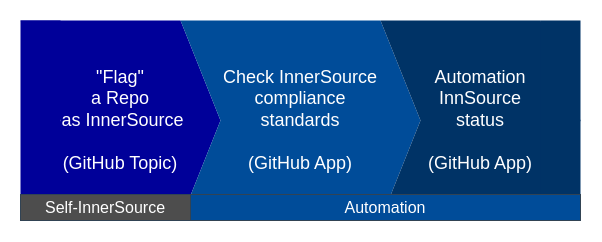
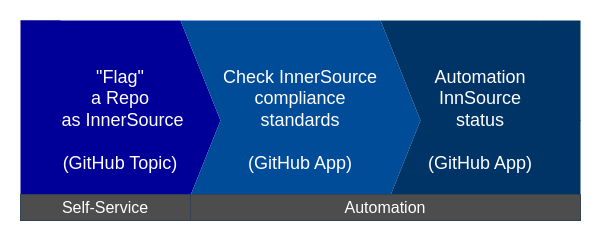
- <mxCell id="7" value="Self-InnerSource" style="rounded=0;whiteSpace=wrap;html=1;fillColor=#4D4D4D;fontColor=#ffffff;strokeColor=#314354;fontSize=16;" vertex="1" parent="1"><mxGeometry x="20" y="194" width="170" height="26" as="geometry" /></mxCell>
+ <mxCell id="7" value="Self-Service" style="rounded=0;whiteSpace=wrap;html=1;fillColor=#4D4D4D;fontColor=#ffffff;strokeColor=#314354;fontSize=16;" vertex="1" parent="1"><mxGeometry x="20" y="194" width="170" height="26" as="geometry" /></mxCell>
- <mxCell id="8" value="Automation" style="rounded=0;whiteSpace=wrap;html=1;fillColor=#004c99;fontColor=#ffffff;strokeColor=#314354;fontSize=16;" vertex="1" parent="1"><mxGeometry x="190" y="194" width="390" height="26" as="geometry" /></mxCell>
+ <mxCell id="8" value="Automation" style="rounded=0;whiteSpace=wrap;html=1;fillColor=#4D4D4D;fontColor=#ffffff;strokeColor=#314354;fontSize=16;" vertex="1" parent="1"><mxGeometry x="190" y="194" width="390" height="26" as="geometry" /></mxCell>
